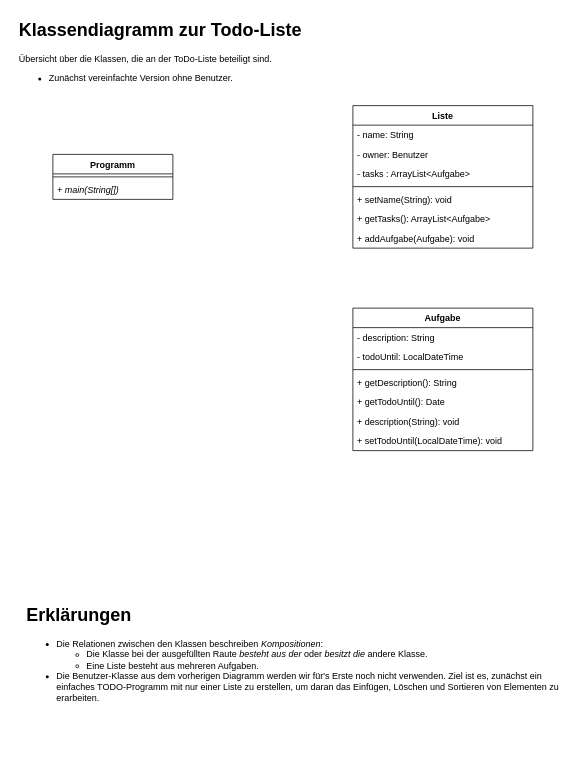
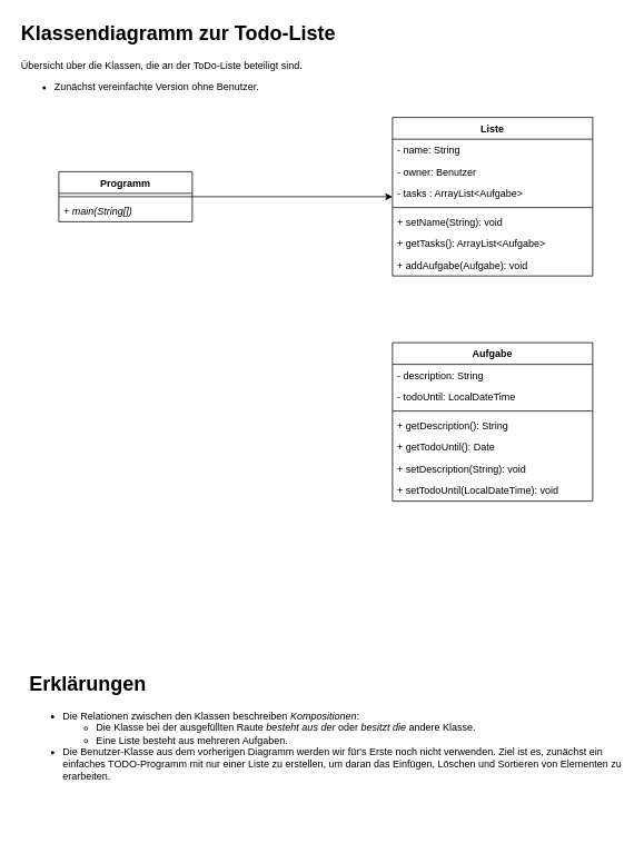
+ <mxCell id="2" style="edgeStyle=orthogonalEdgeStyle;rounded=0;orthogonalLoop=1;jettySize=auto;html=1;" parent="1" source="3" target="6" edge="1"><mxGeometry relative="1" as="geometry" /></mxCell>
- <mxCell id="20" value="+ description(String): void" style="text;strokeColor=none;fillColor=none;align=left;verticalAlign=top;spacingLeft=4;spacingRight=4;overflow=hidden;rotatable=0;points=[[0,0.5],[1,0.5]];portConstraint=eastwest;" parent="14" vertex="1"><mxGeometry y="138" width="240" height="26" as="geometry" /></mxCell>
+ <mxCell id="20" value="+ setDescription(String): void" style="text;strokeColor=none;fillColor=none;align=left;verticalAlign=top;spacingLeft=4;spacingRight=4;overflow=hidden;rotatable=0;points=[[0,0.5],[1,0.5]];portConstraint=eastwest;" parent="14" vertex="1"><mxGeometry y="138" width="240" height="26" as="geometry" /></mxCell>
